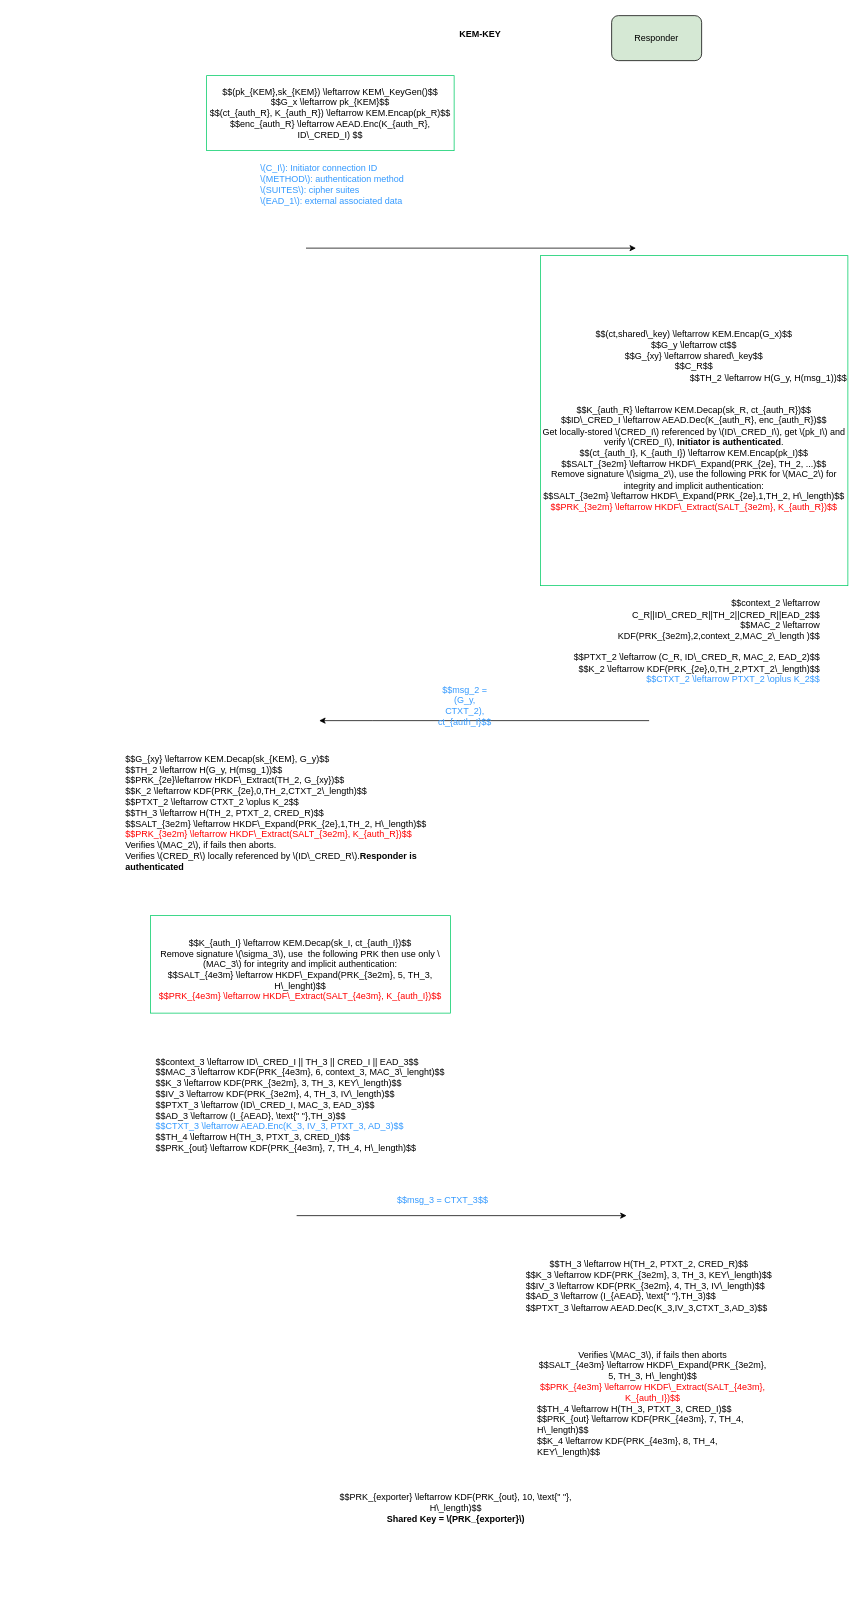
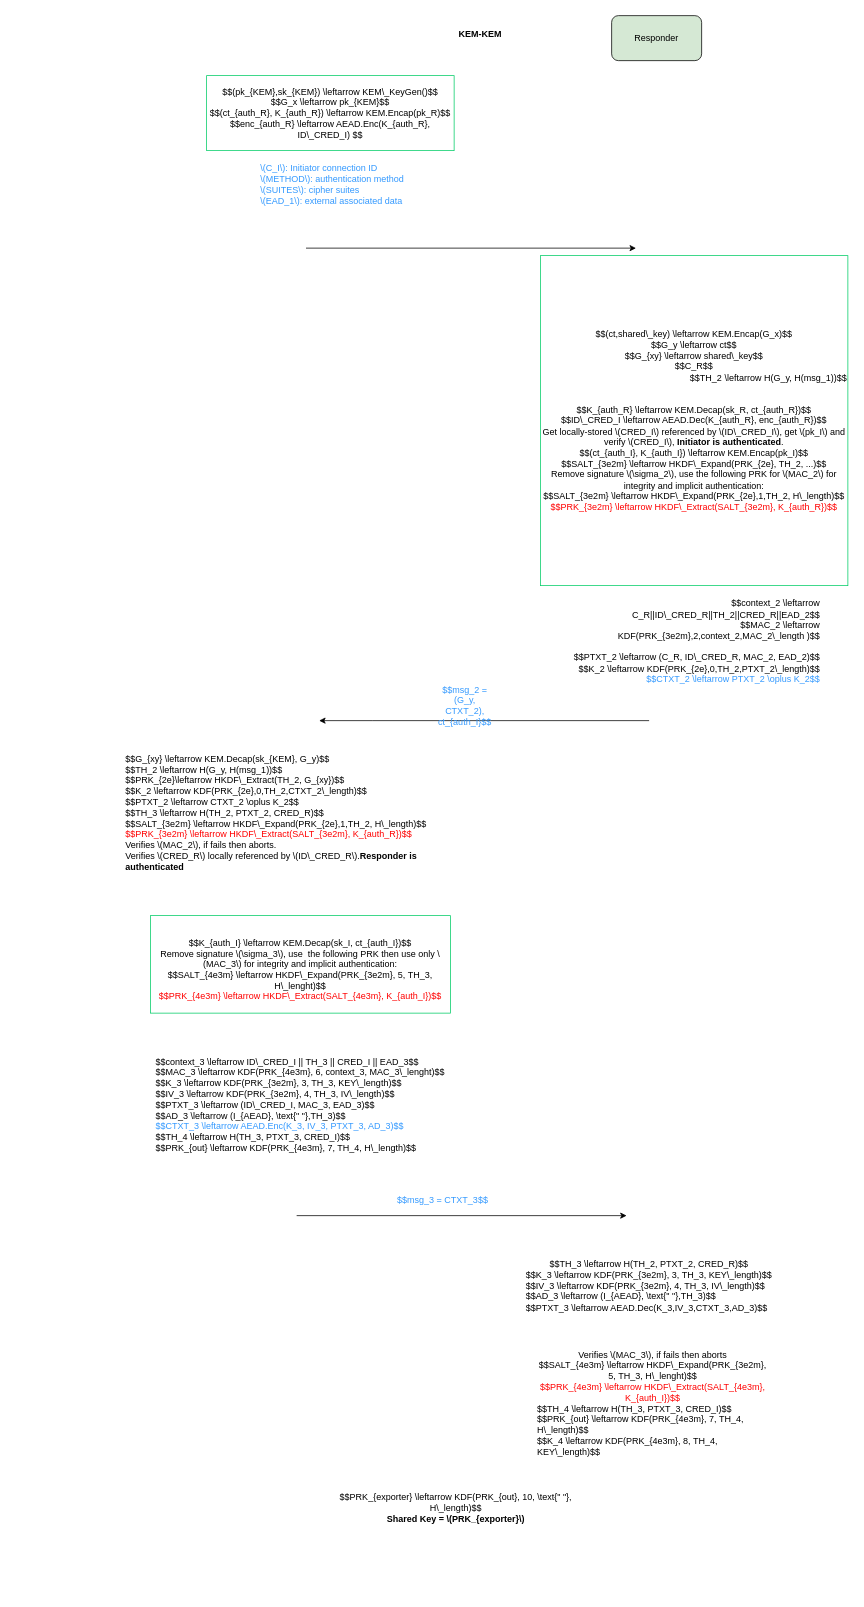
- <mxCell id="3" value="&lt;b&gt;KEM-KEY&lt;/b&gt;" style="text;html=1;align=center;verticalAlign=middle;whiteSpace=wrap;rounded=0;" parent="1" vertex="1"><mxGeometry x="610" y="30" width="60" height="30" as="geometry" /></mxCell>
+ <mxCell id="3" value="&lt;b&gt;KEM-KEM&lt;/b&gt;" style="text;html=1;align=center;verticalAlign=middle;whiteSpace=wrap;rounded=0;" parent="1" vertex="1"><mxGeometry x="610" y="30" width="60" height="30" as="geometry" /></mxCell>
